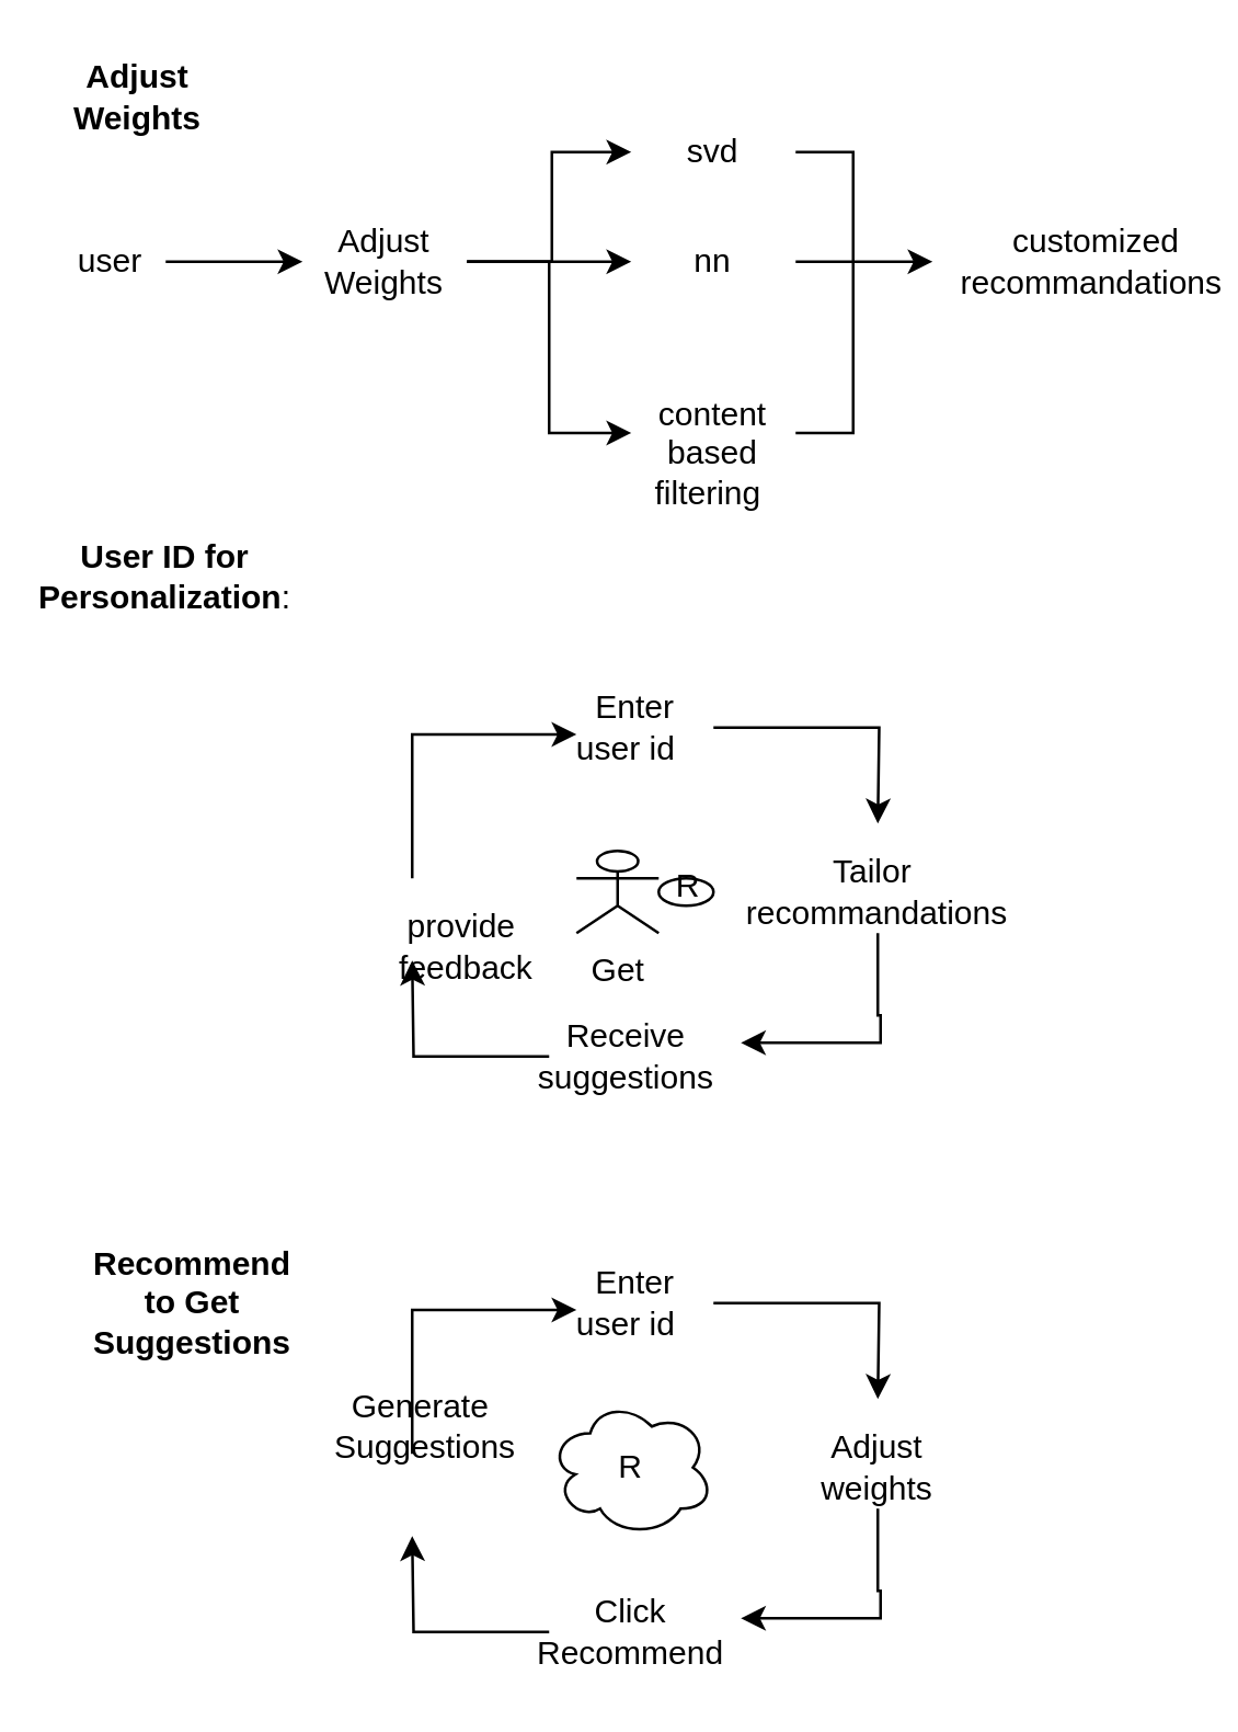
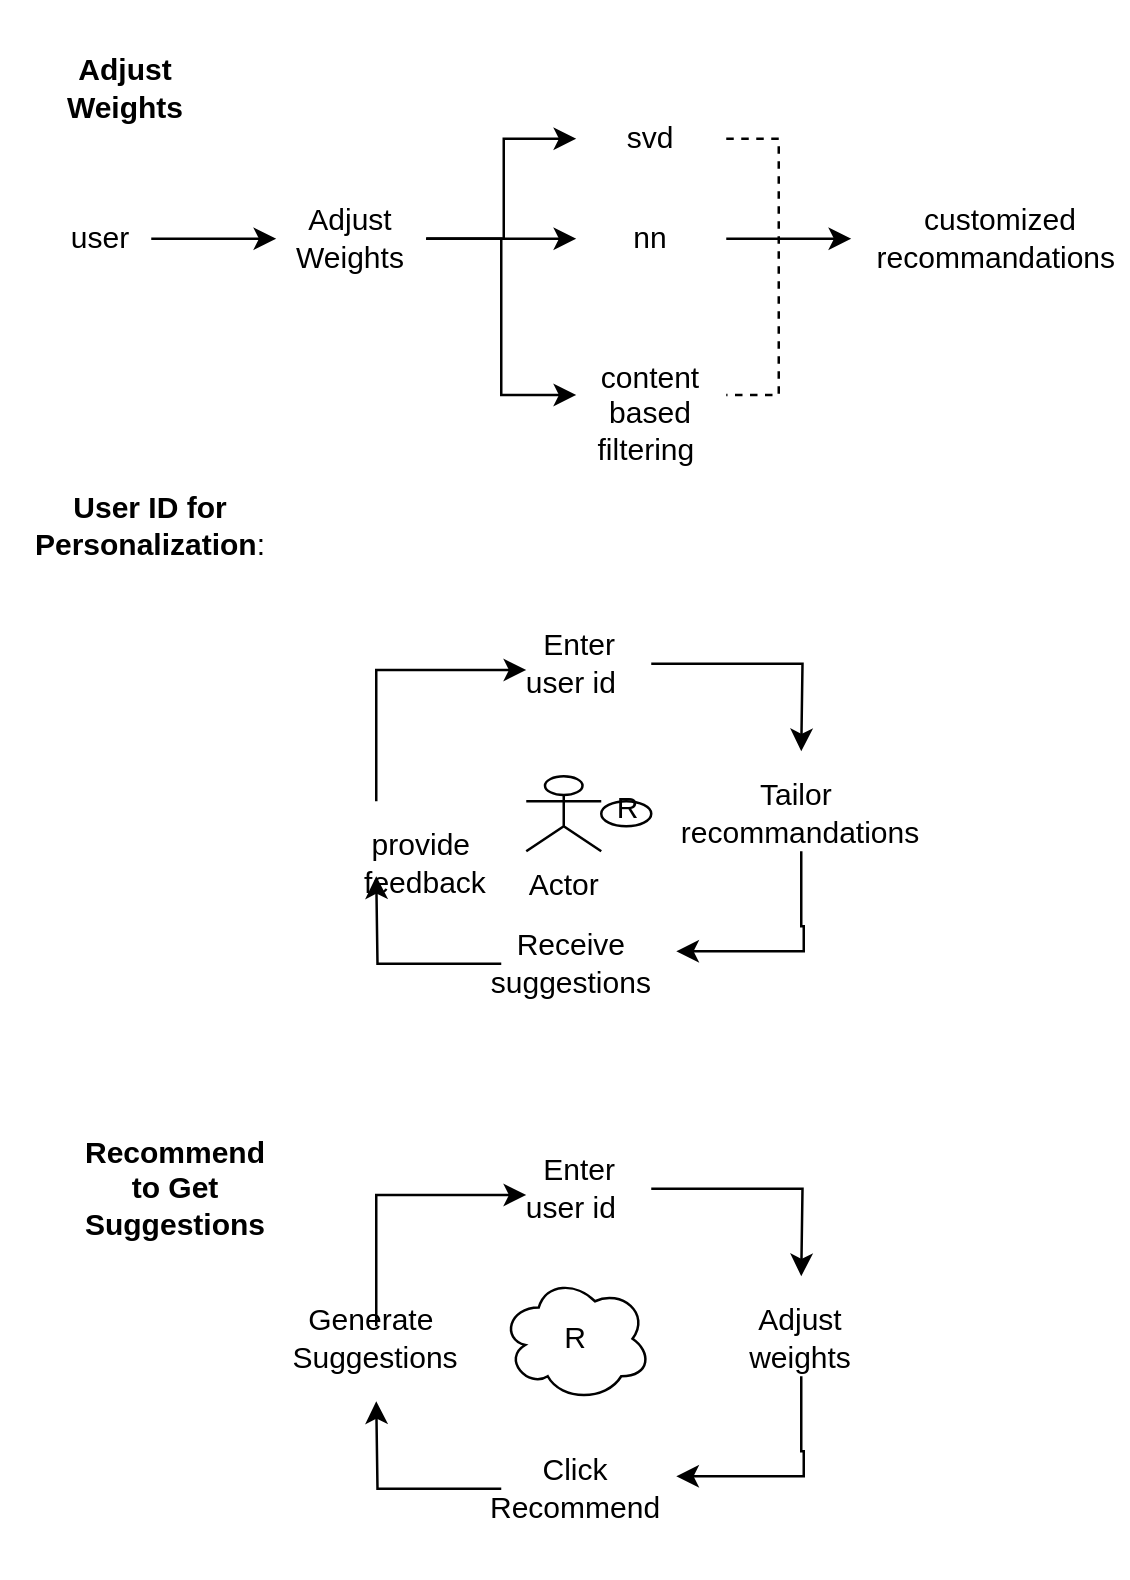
- <mxCell id="11" style="edgeStyle=orthogonalEdgeStyle;rounded=0;orthogonalLoop=1;jettySize=auto;html=1;entryX=1;entryY=0.25;entryDx=0;entryDy=0;endArrow=none;startFill=0;" edge="1" parent="2" source="12" target="13"><mxGeometry relative="1" as="geometry"><mxPoint x="290" y="120" as="targetPoint" /><Array as="points"><mxPoint x="291" y="15" /><mxPoint x="291" y="118" /></Array></mxGeometry></mxCell>
+ <mxCell id="11" style="edgeStyle=orthogonalEdgeStyle;rounded=0;orthogonalLoop=1;jettySize=auto;html=1;entryX=1;entryY=0.25;entryDx=0;entryDy=0;endArrow=none;startFill=0;dashed=1;" edge="1" parent="2" source="12" target="13"><mxGeometry relative="1" as="geometry"><mxPoint x="290" y="120" as="targetPoint" /><Array as="points"><mxPoint x="291" y="15" /><mxPoint x="291" y="118" /></Array></mxGeometry></mxCell>
- <mxCell id="26" value="Get" style="shape=umlActor;verticalLabelPosition=bottom;verticalAlign=top;html=1;outlineConnect=0;" vertex="1" parent="17"><mxGeometry x="90" y="60" width="30" height="30" as="geometry" /></mxCell>
+ <mxCell id="26" value="Actor" style="shape=umlActor;verticalLabelPosition=bottom;verticalAlign=top;html=1;outlineConnect=0;" vertex="1" parent="17"><mxGeometry x="90" y="60" width="30" height="30" as="geometry" /></mxCell>
- <mxCell id="38" value="Generate&amp;nbsp;&lt;div&gt;Suggestions&lt;/div&gt;" style="text;html=1;align=center;verticalAlign=middle;whiteSpace=wrap;rounded=0;" vertex="1" parent="30"><mxGeometry x="5" y="45" width="60" height="30" as="geometry" /></mxCell>
+ <mxCell id="38" value="Generate&amp;nbsp;&lt;div&gt;Suggestions&lt;/div&gt;" style="text;html=1;align=center;verticalAlign=middle;whiteSpace=wrap;rounded=0;" vertex="1" parent="30"><mxGeometry y="60" width="60" height="30" as="geometry" /></mxCell>
